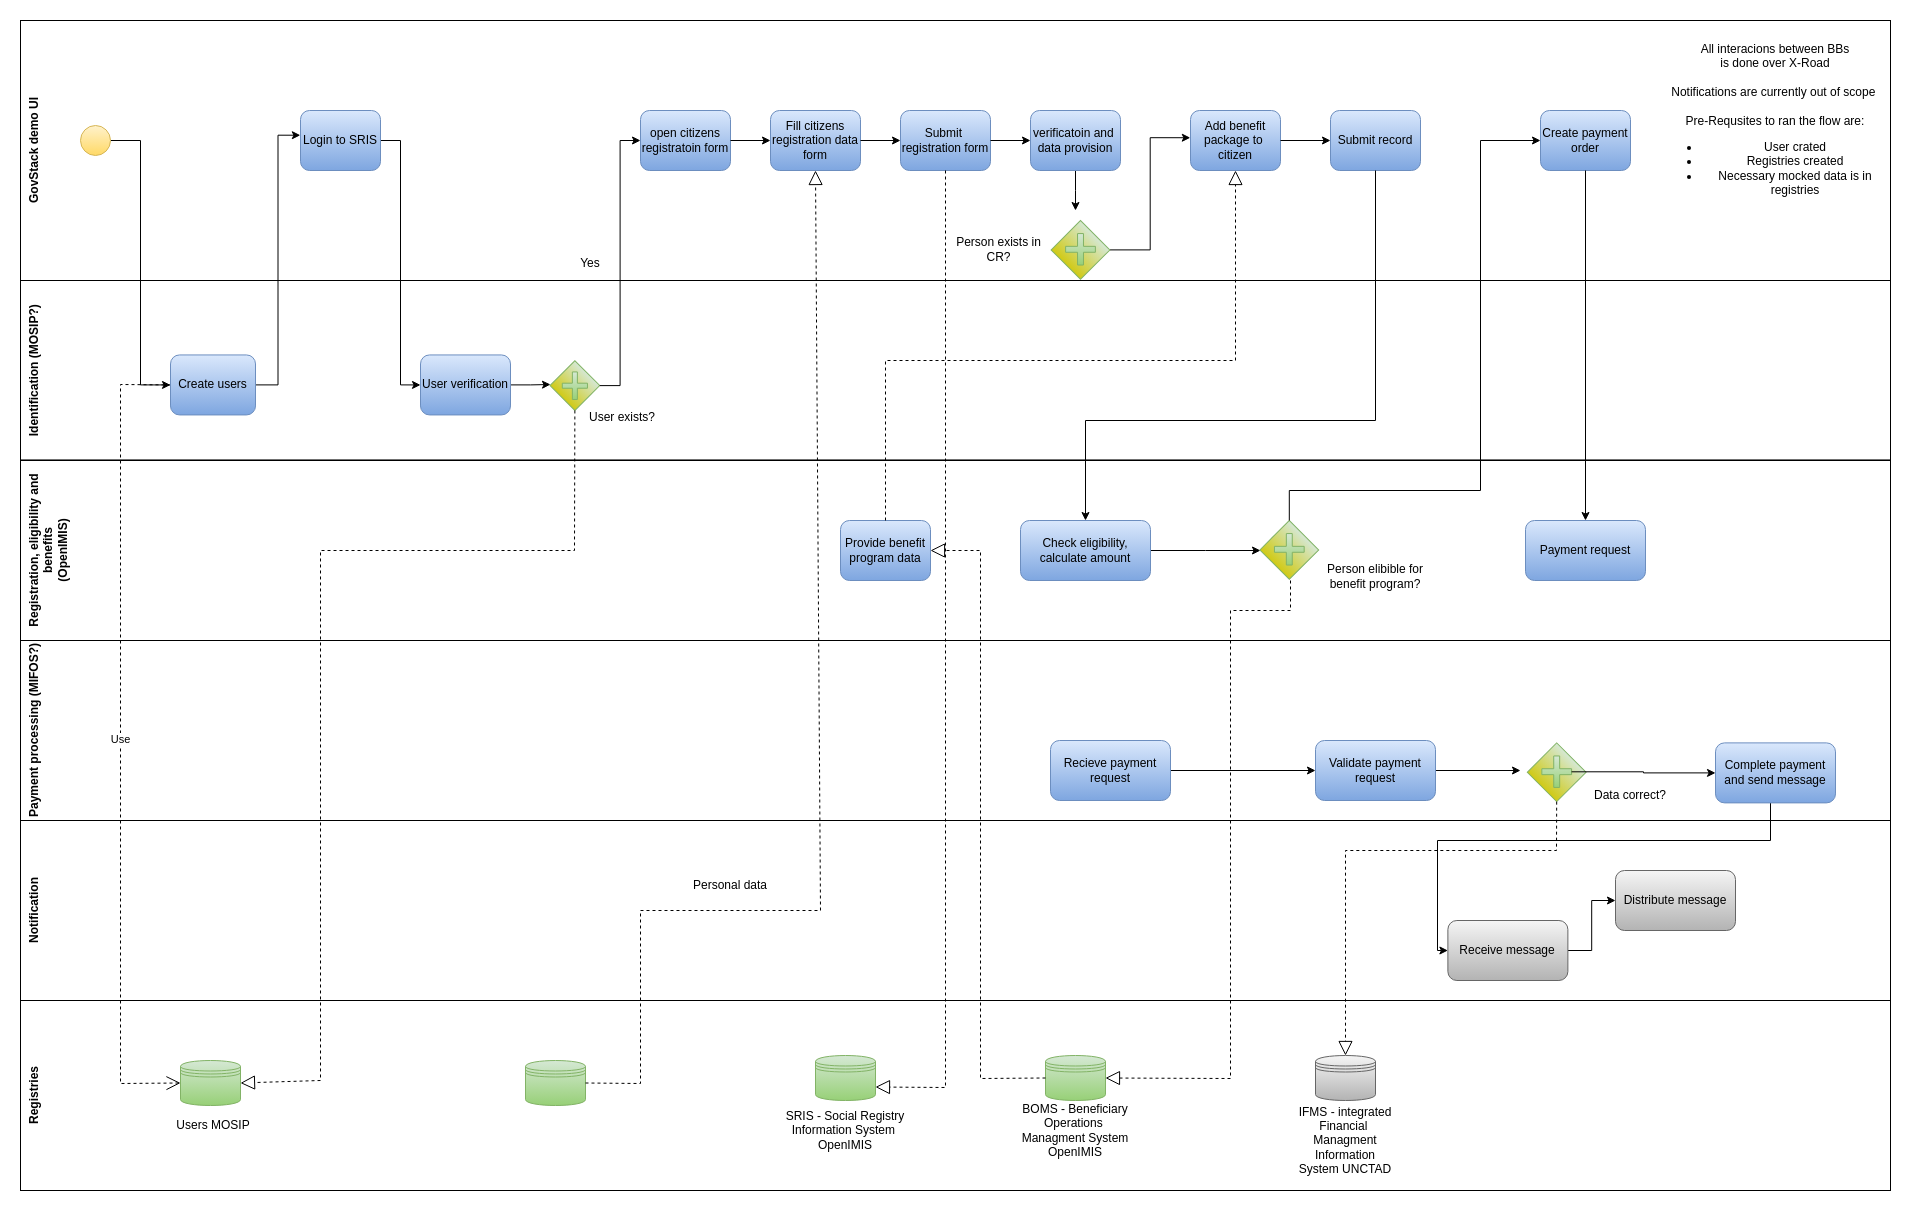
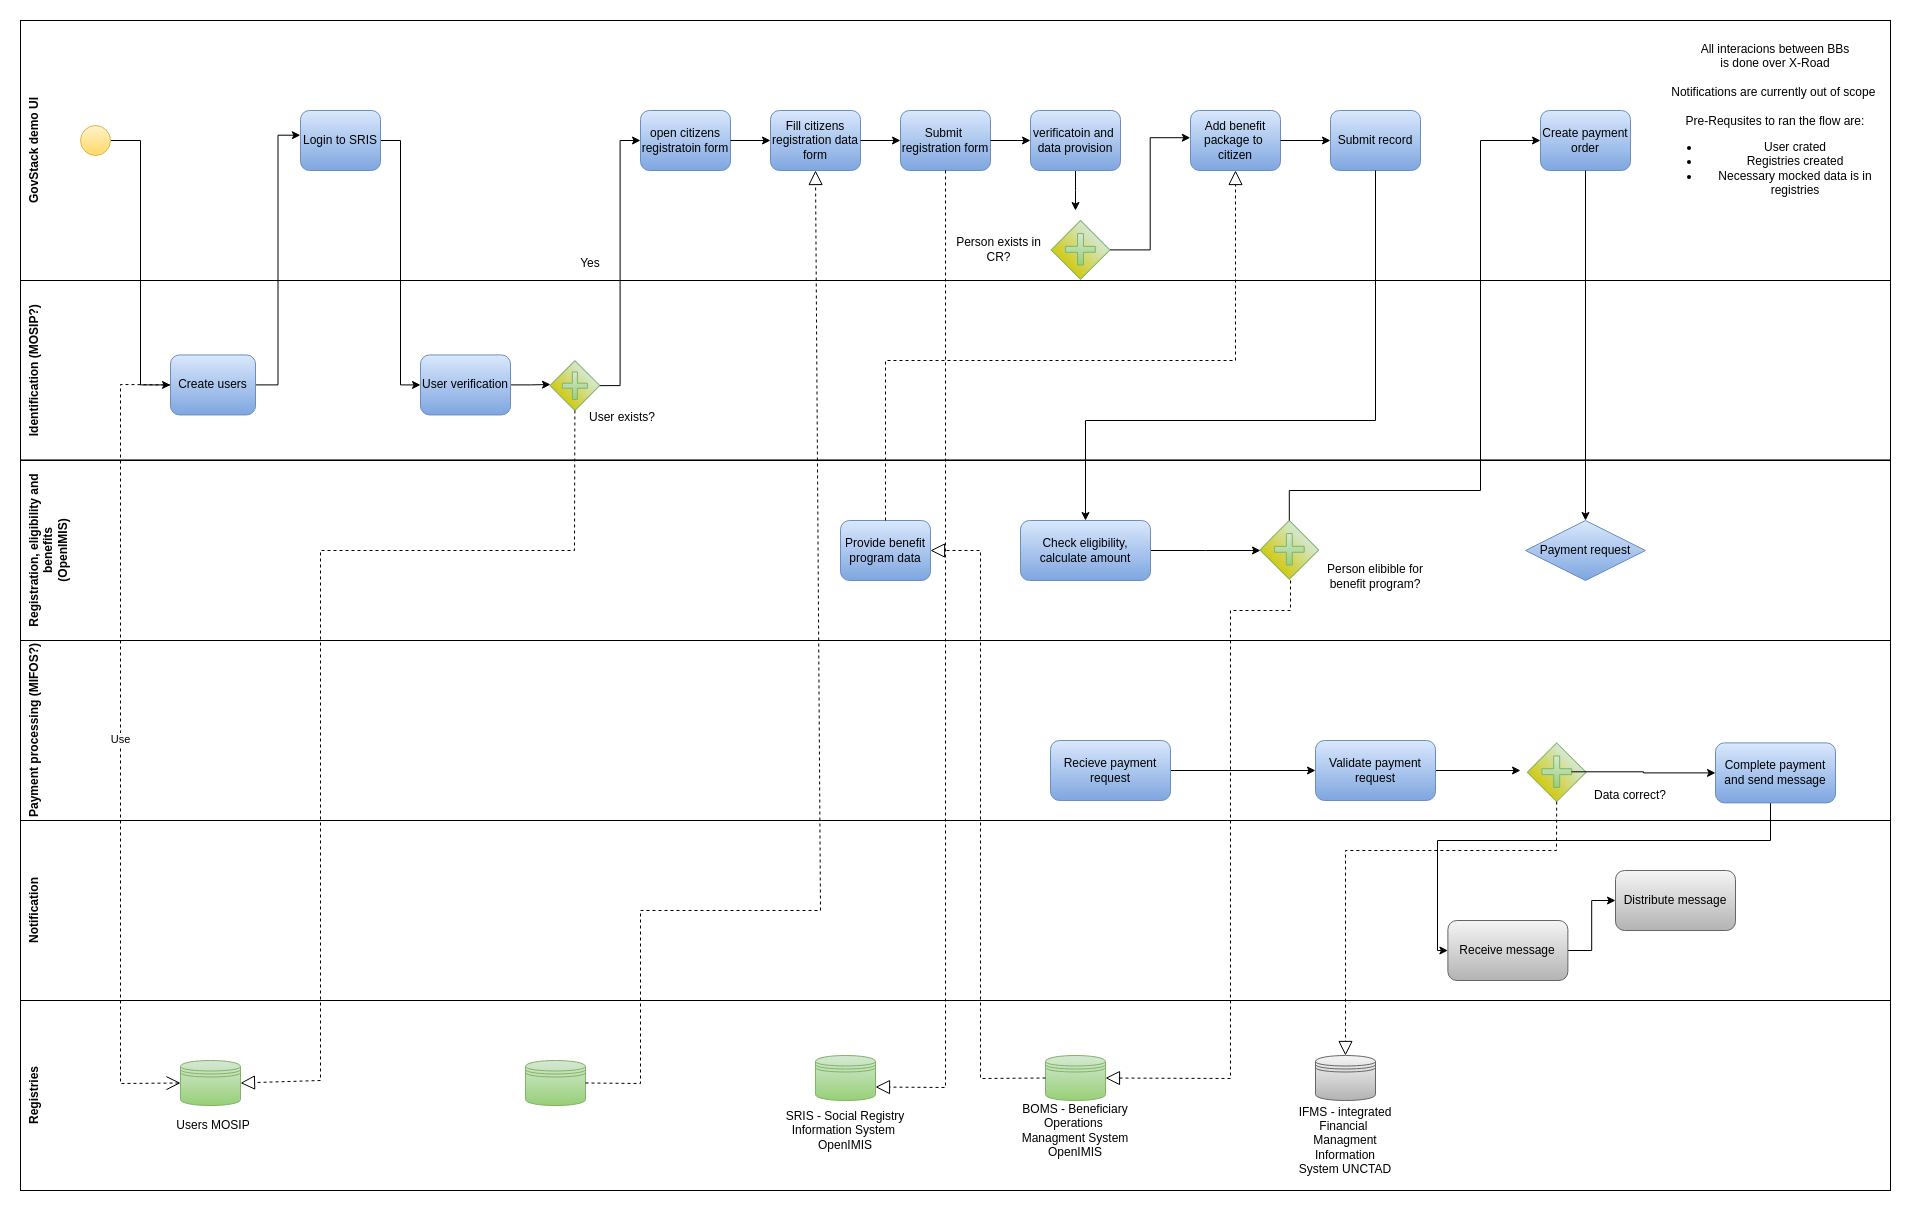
- <mxCell id="78" value="Payment request" style="rounded=1;whiteSpace=wrap;html=1;fillColor=#dae8fc;gradientColor=#7ea6e0;strokeColor=#6c8ebf;" vertex="1" parent="1"><mxGeometry x="1525" y="520" width="120" height="60" as="geometry" /></mxCell>
+ <mxCell id="78" value="Payment request" style="rhombus;whiteSpace=wrap;html=1;fillColor=#dae8fc;gradientColor=#7ea6e0;strokeColor=#6c8ebf;" vertex="1" parent="1"><mxGeometry x="1525" y="520" width="120" height="60" as="geometry" /></mxCell>
- <mxCell id="91" value="Personal data" style="text;html=1;strokeColor=none;fillColor=none;align=center;verticalAlign=middle;whiteSpace=wrap;rounded=0;" vertex="1" parent="1"><mxGeometry x="680" y="870" width="100" height="30" as="geometry" /></mxCell>
